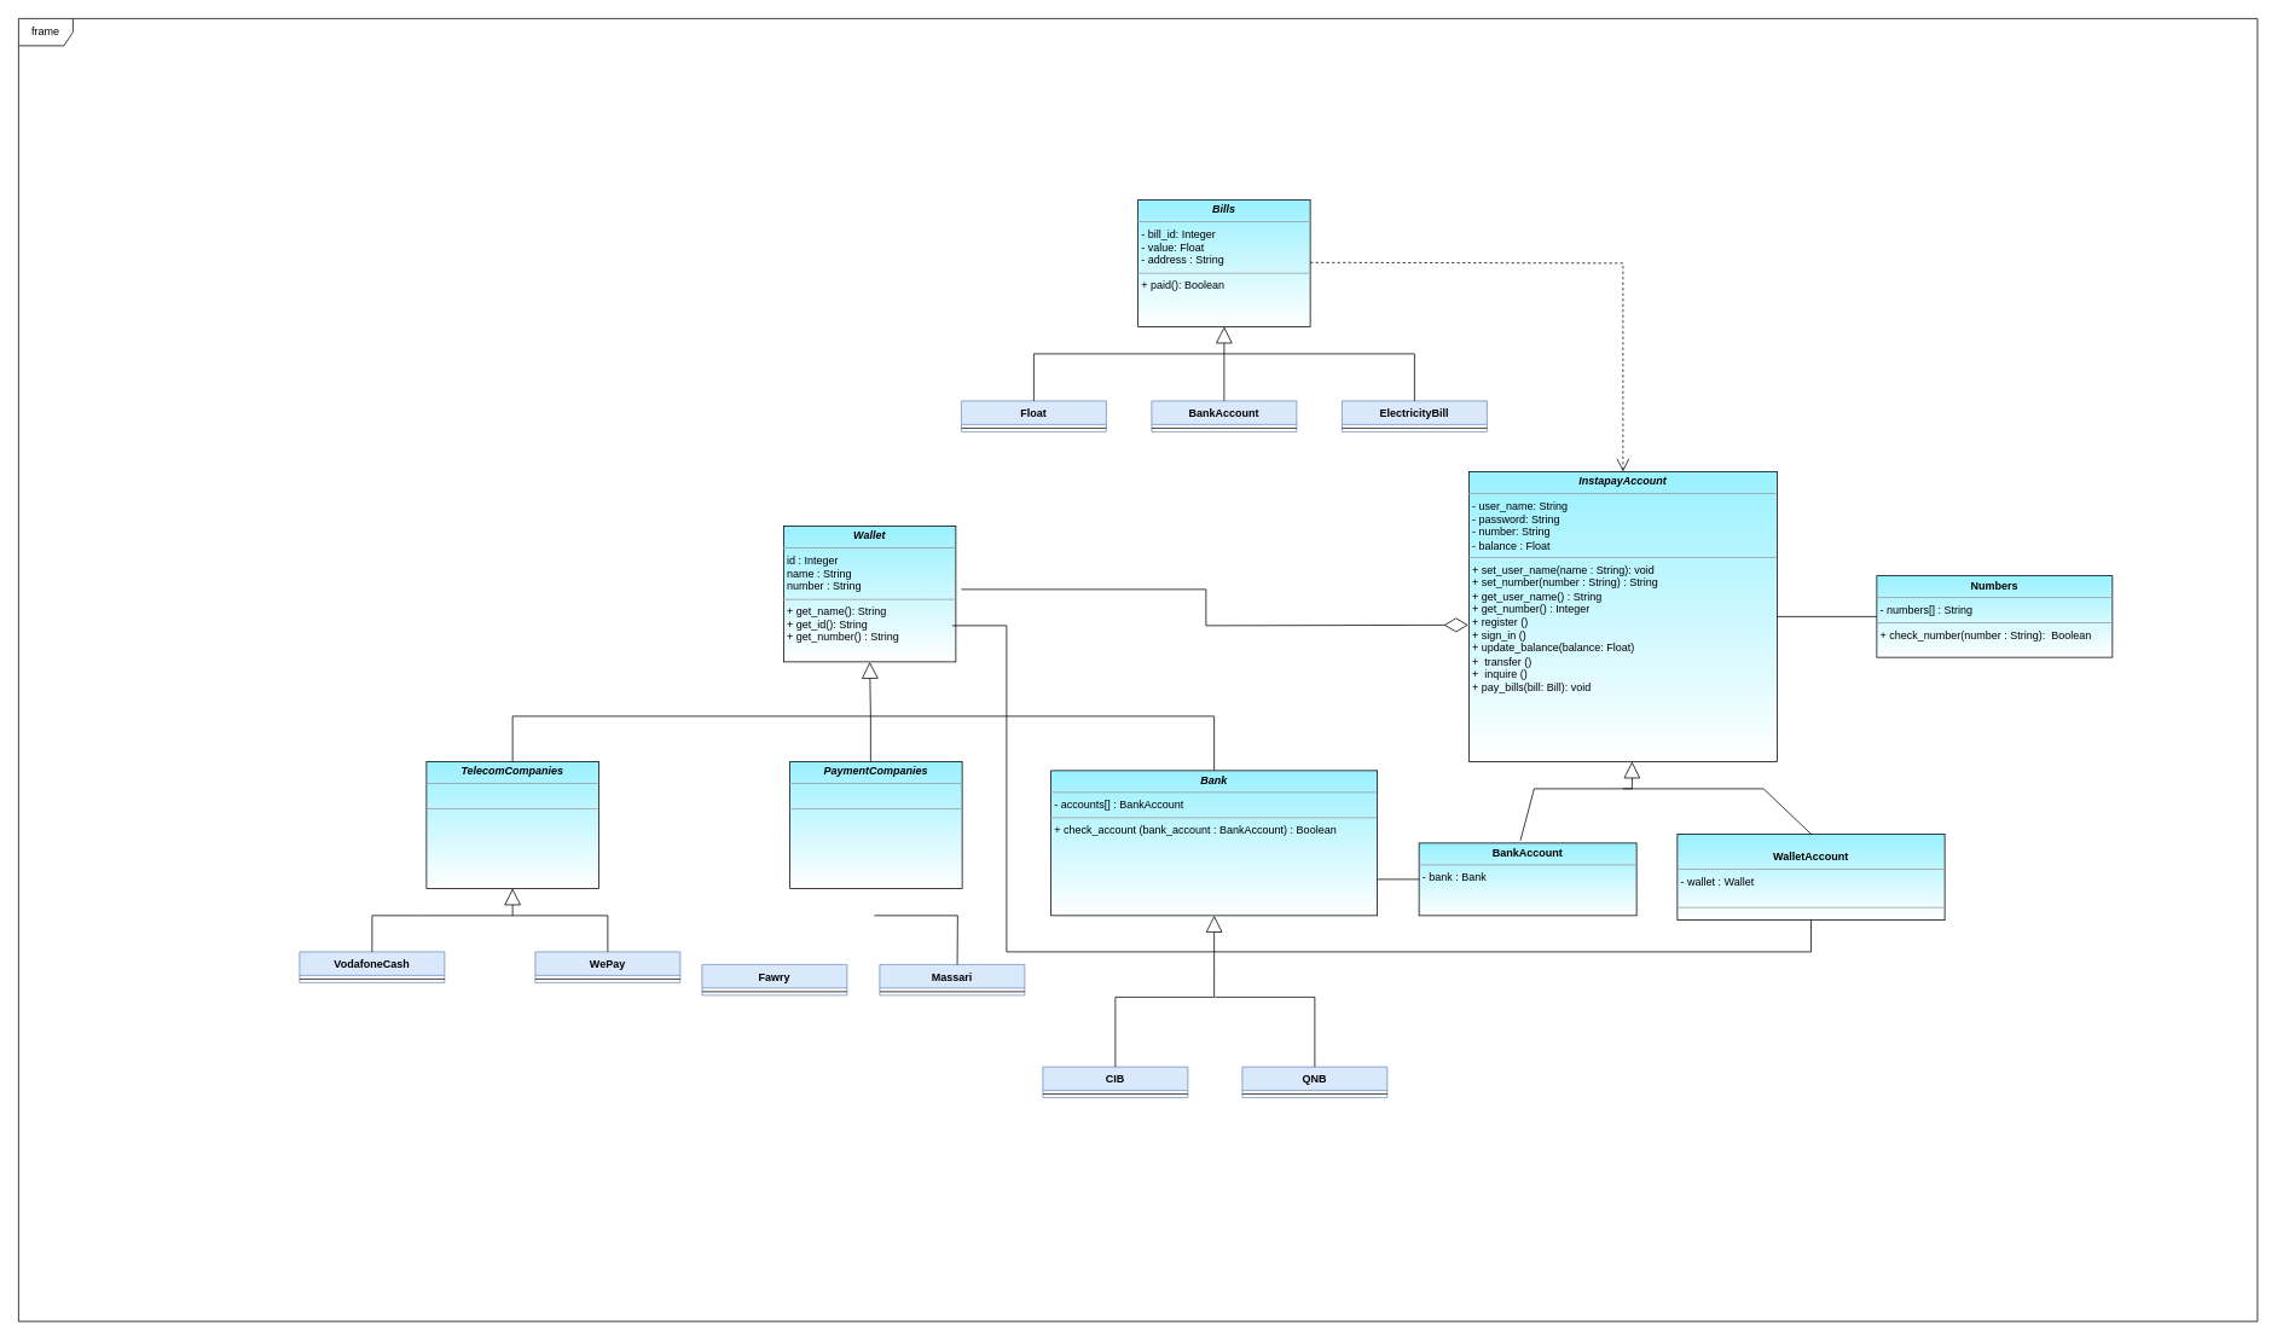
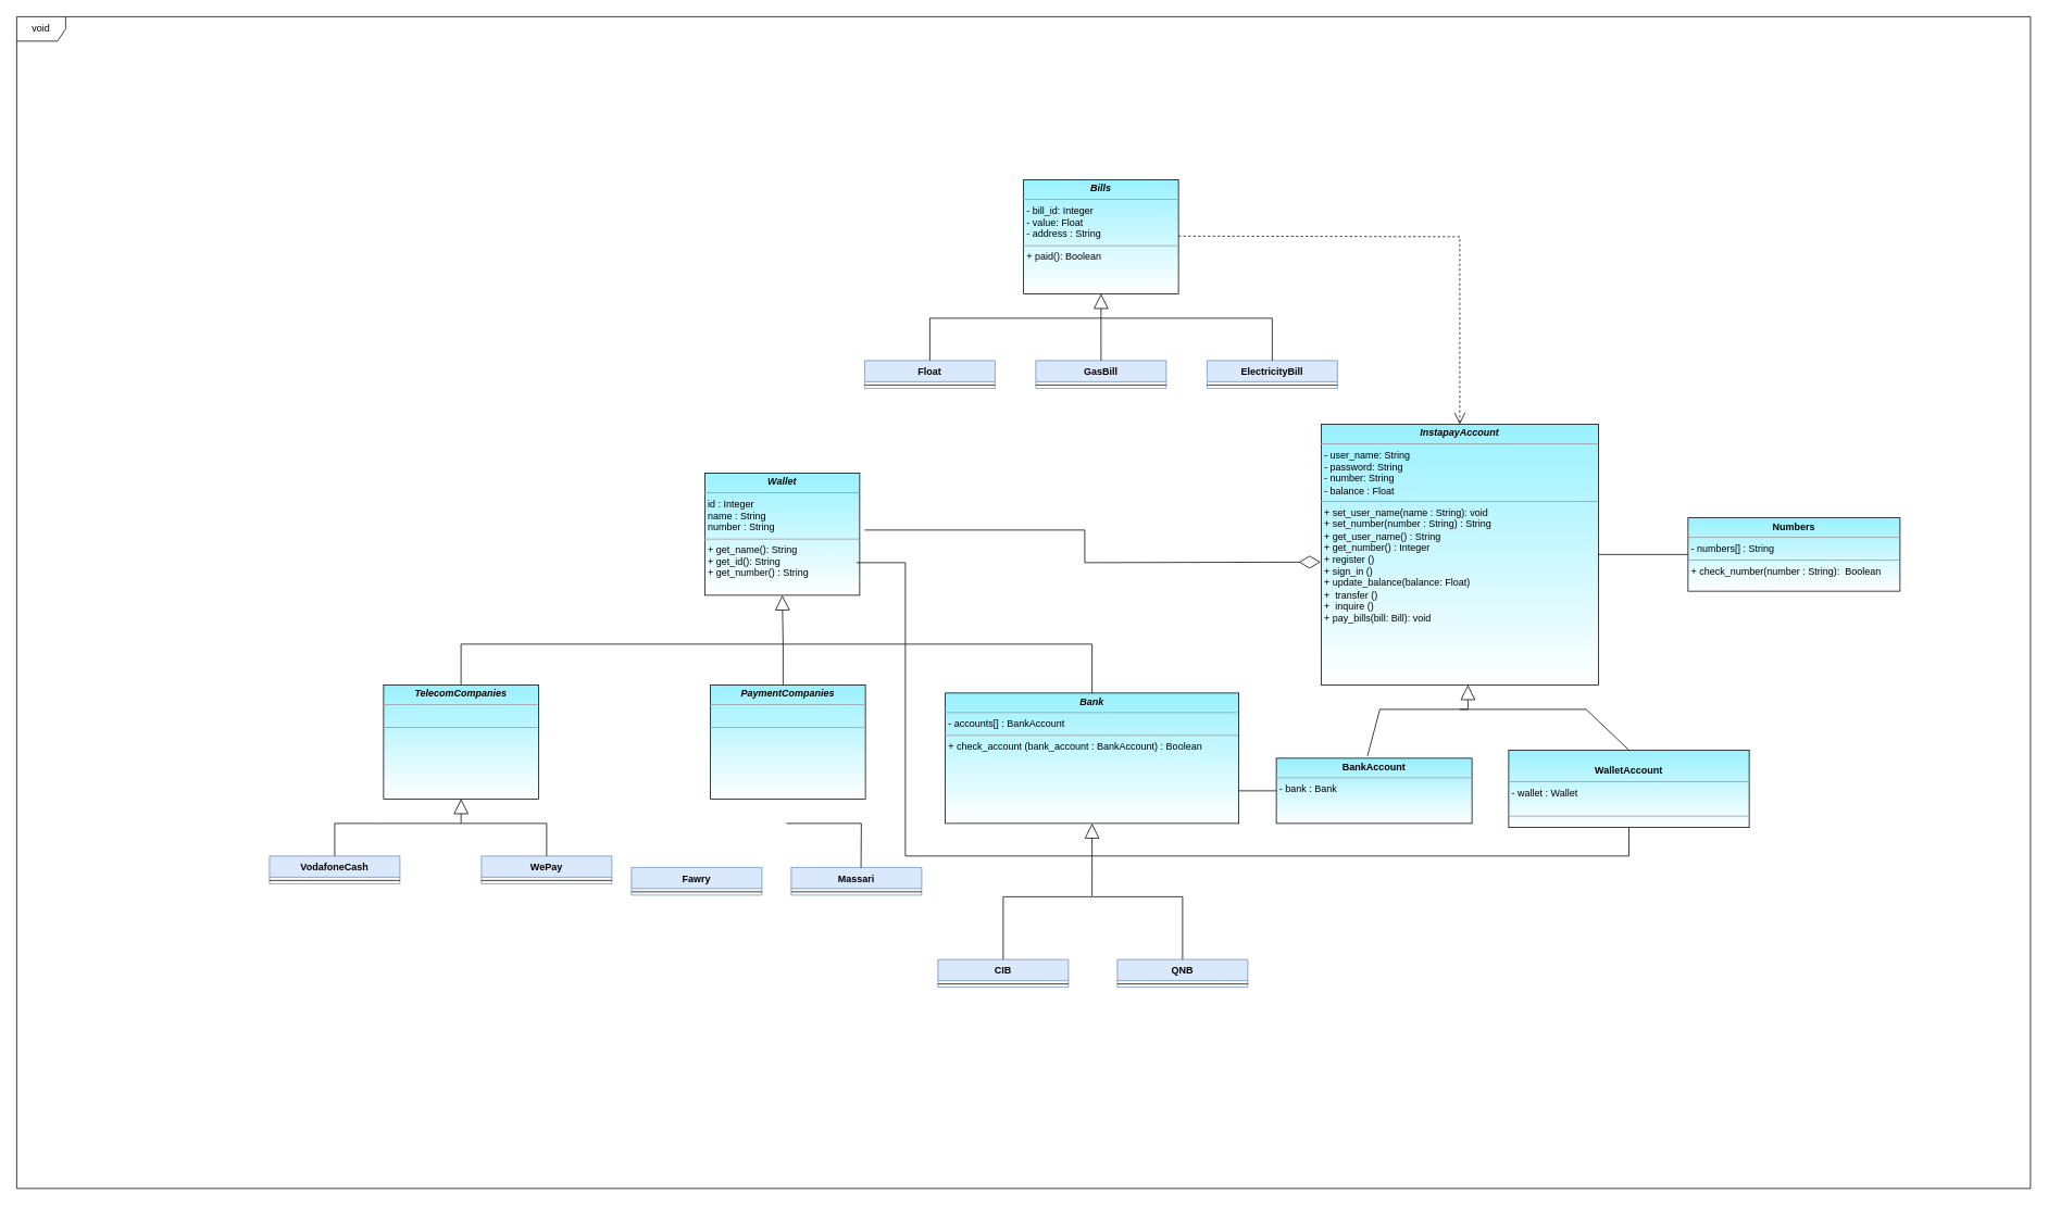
- <mxCell id="2" value="frame" style="shape=umlFrame;whiteSpace=wrap;html=1;pointerEvents=0;shadow=0;" parent="1" vertex="1"><mxGeometry x="20" y="20" width="2470" height="1438" as="geometry" /></mxCell>
+ <mxCell id="2" value="void" style="shape=umlFrame;whiteSpace=wrap;html=1;pointerEvents=0;shadow=0;" parent="1" vertex="1"><mxGeometry x="20" y="20" width="2470" height="1438" as="geometry" /></mxCell>
- <mxCell id="30" value="BankAccount" style="swimlane;fontStyle=1;align=center;verticalAlign=top;childLayout=stackLayout;horizontal=1;startSize=26;horizontalStack=0;resizeParent=1;resizeParentMax=0;resizeLast=0;collapsible=1;marginBottom=0;whiteSpace=wrap;html=1;shadow=0;fillColor=#dae8fc;strokeColor=#6c8ebf;" parent="1" vertex="1"><mxGeometry x="1270" y="442" width="160" height="34" as="geometry" /></mxCell>
+ <mxCell id="30" value="GasBill" style="swimlane;fontStyle=1;align=center;verticalAlign=top;childLayout=stackLayout;horizontal=1;startSize=26;horizontalStack=0;resizeParent=1;resizeParentMax=0;resizeLast=0;collapsible=1;marginBottom=0;whiteSpace=wrap;html=1;shadow=0;fillColor=#dae8fc;strokeColor=#6c8ebf;" parent="1" vertex="1"><mxGeometry x="1270" y="442" width="160" height="34" as="geometry" /></mxCell>
